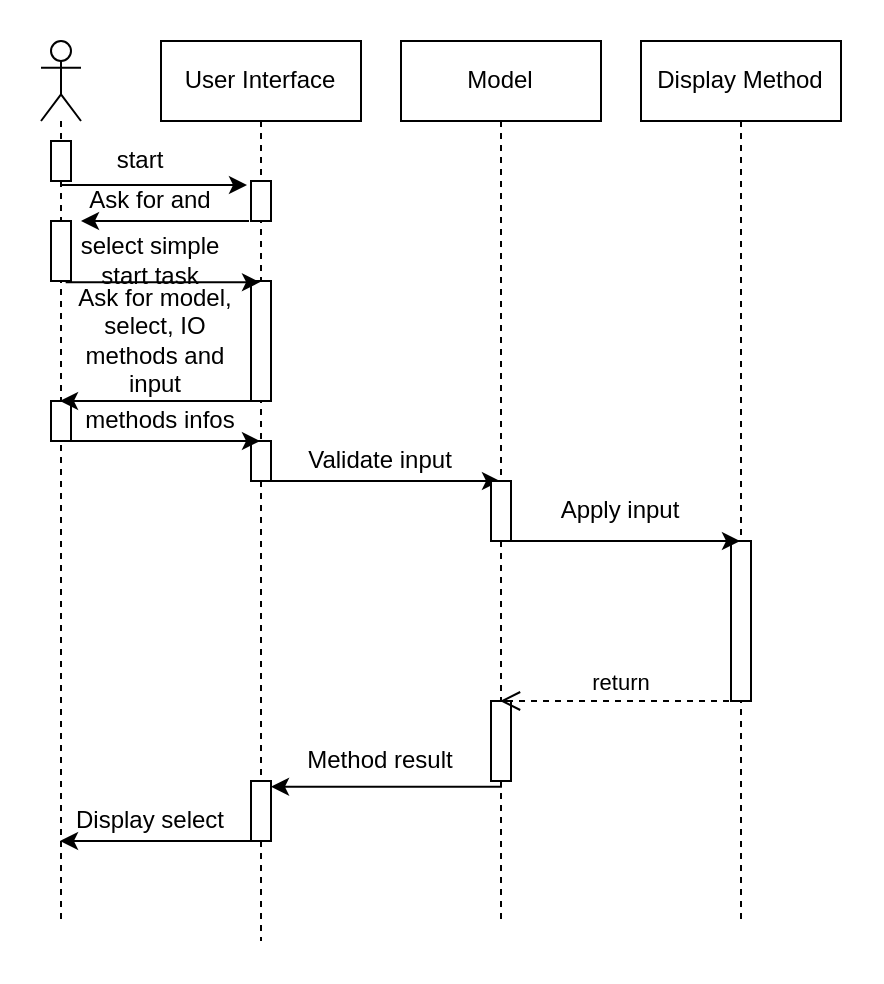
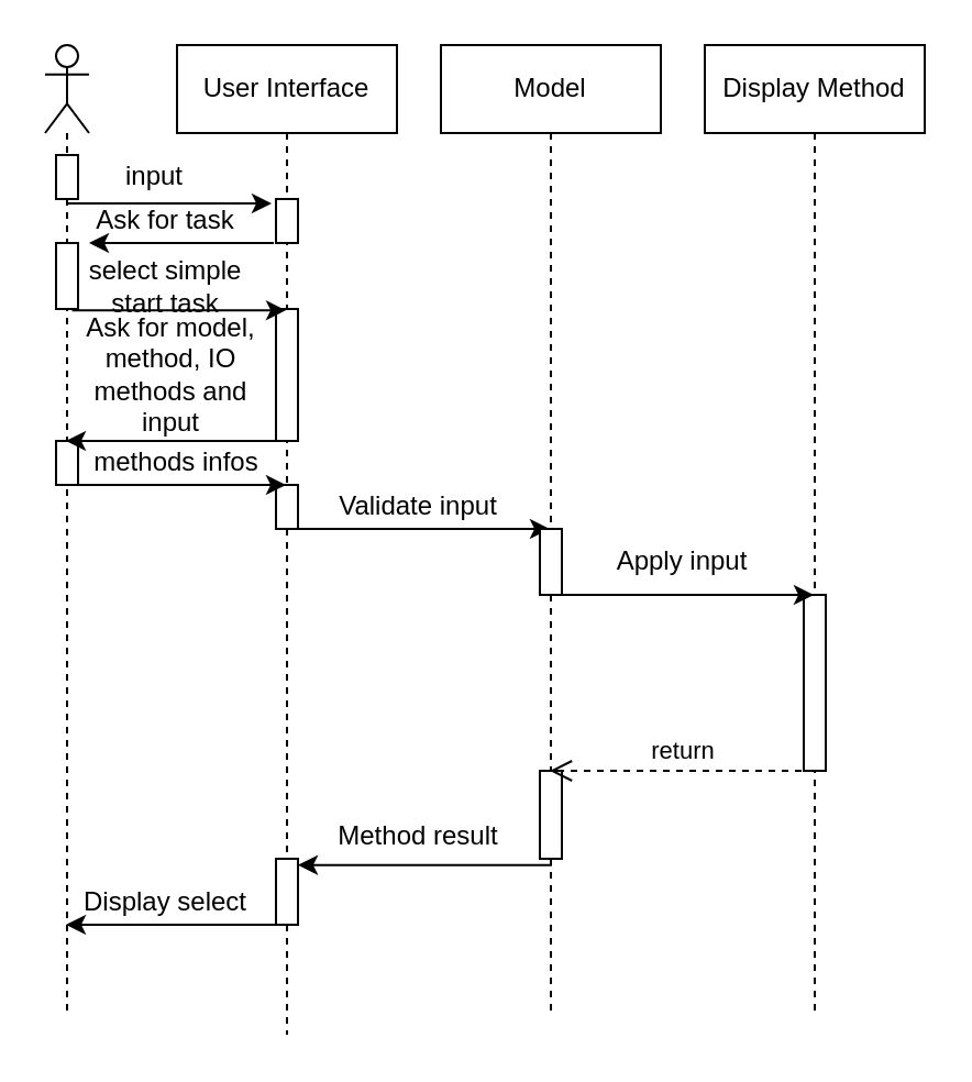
- <mxCell id="18" value="start" style="text;html=1;strokeColor=none;fillColor=none;align=center;verticalAlign=middle;whiteSpace=wrap;rounded=0;" vertex="1" parent="1"><mxGeometry x="50" y="70" width="40" height="20" as="geometry" /></mxCell>
+ <mxCell id="18" value="input" style="text;html=1;strokeColor=none;fillColor=none;align=center;verticalAlign=middle;whiteSpace=wrap;rounded=0;" vertex="1" parent="1"><mxGeometry x="50" y="70" width="40" height="20" as="geometry" /></mxCell>
- <mxCell id="19" value="Ask for and" style="text;html=1;strokeColor=none;fillColor=none;align=center;verticalAlign=middle;whiteSpace=wrap;rounded=0;" vertex="1" parent="1"><mxGeometry x="40" y="90" width="70" height="20" as="geometry" /></mxCell>
+ <mxCell id="19" value="Ask for task" style="text;html=1;strokeColor=none;fillColor=none;align=center;verticalAlign=middle;whiteSpace=wrap;rounded=0;" vertex="1" parent="1"><mxGeometry x="40" y="90" width="70" height="20" as="geometry" /></mxCell>
- <mxCell id="21" value="Ask for model, select, IO methods and input" style="text;html=1;strokeColor=none;fillColor=none;align=center;verticalAlign=middle;whiteSpace=wrap;rounded=0;" vertex="1" parent="1"><mxGeometry x="35" y="160" width="85" height="20" as="geometry" /></mxCell>
+ <mxCell id="21" value="Ask for model, method, IO methods and input" style="text;html=1;strokeColor=none;fillColor=none;align=center;verticalAlign=middle;whiteSpace=wrap;rounded=0;" vertex="1" parent="1"><mxGeometry x="35" y="160" width="85" height="20" as="geometry" /></mxCell>
